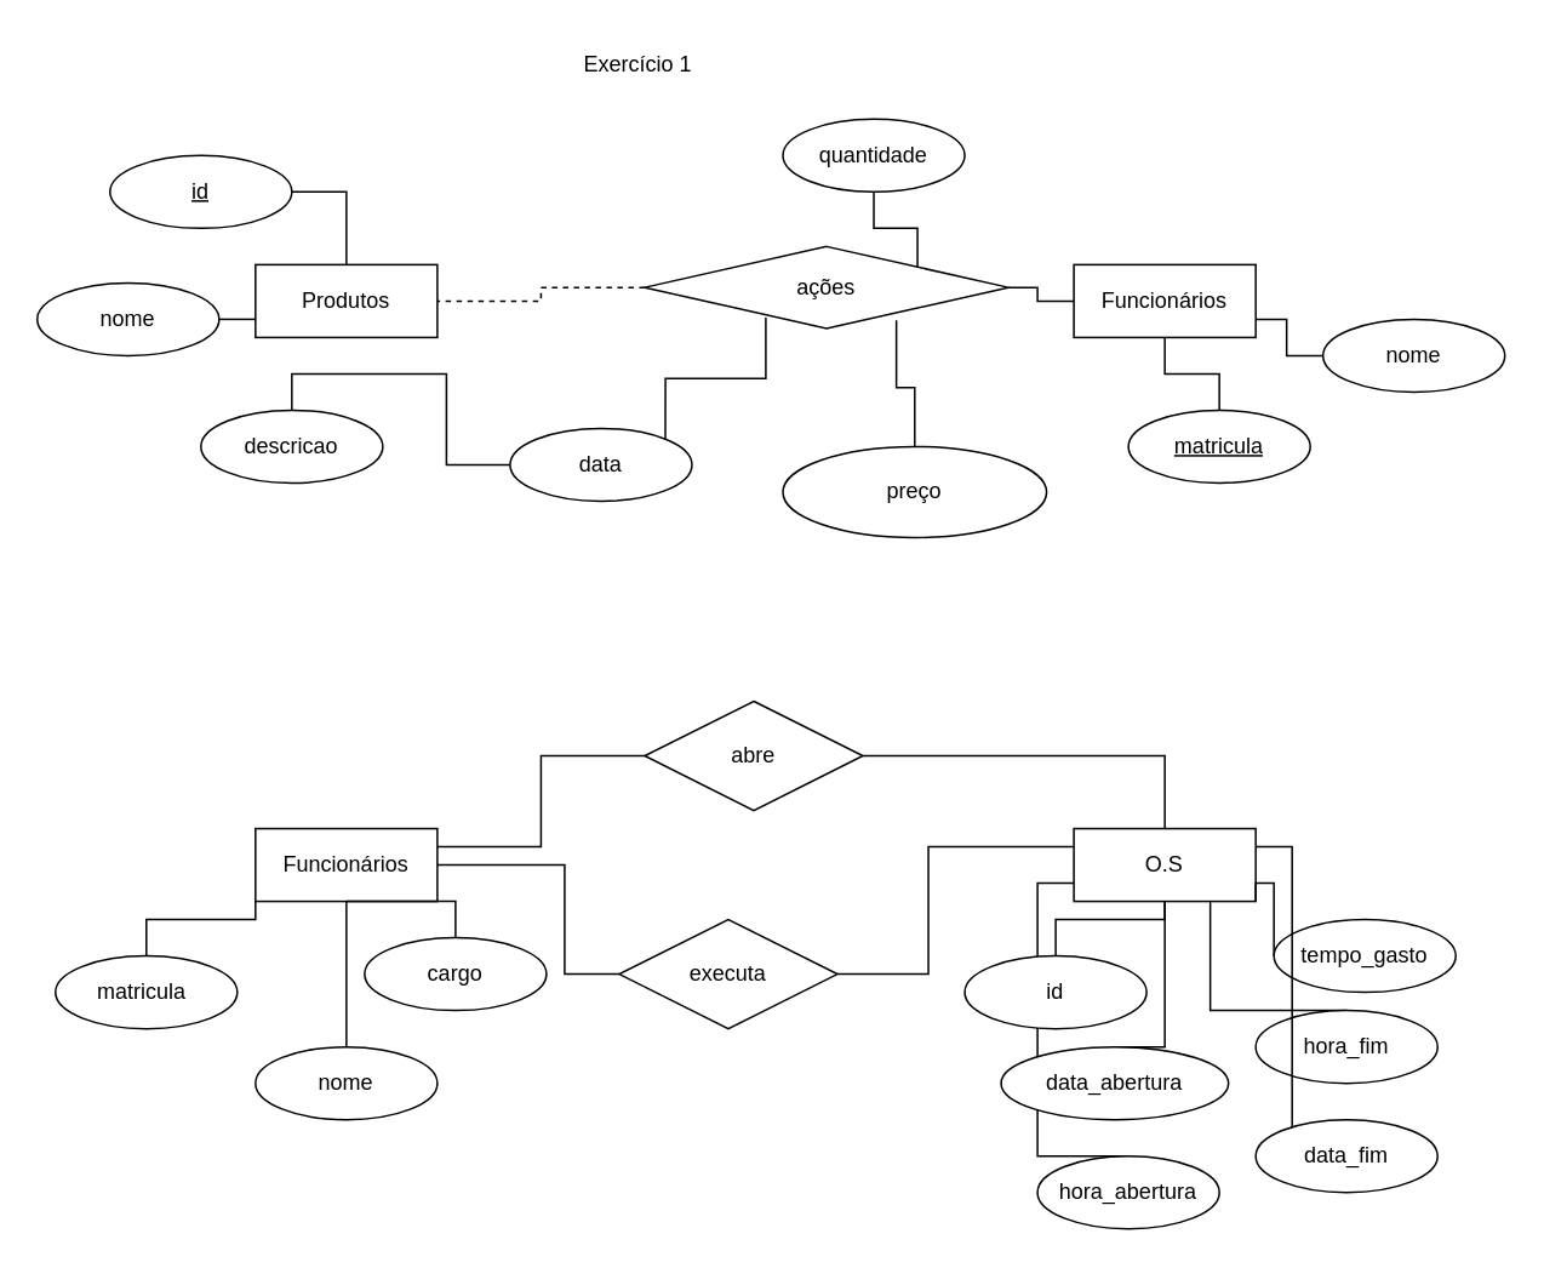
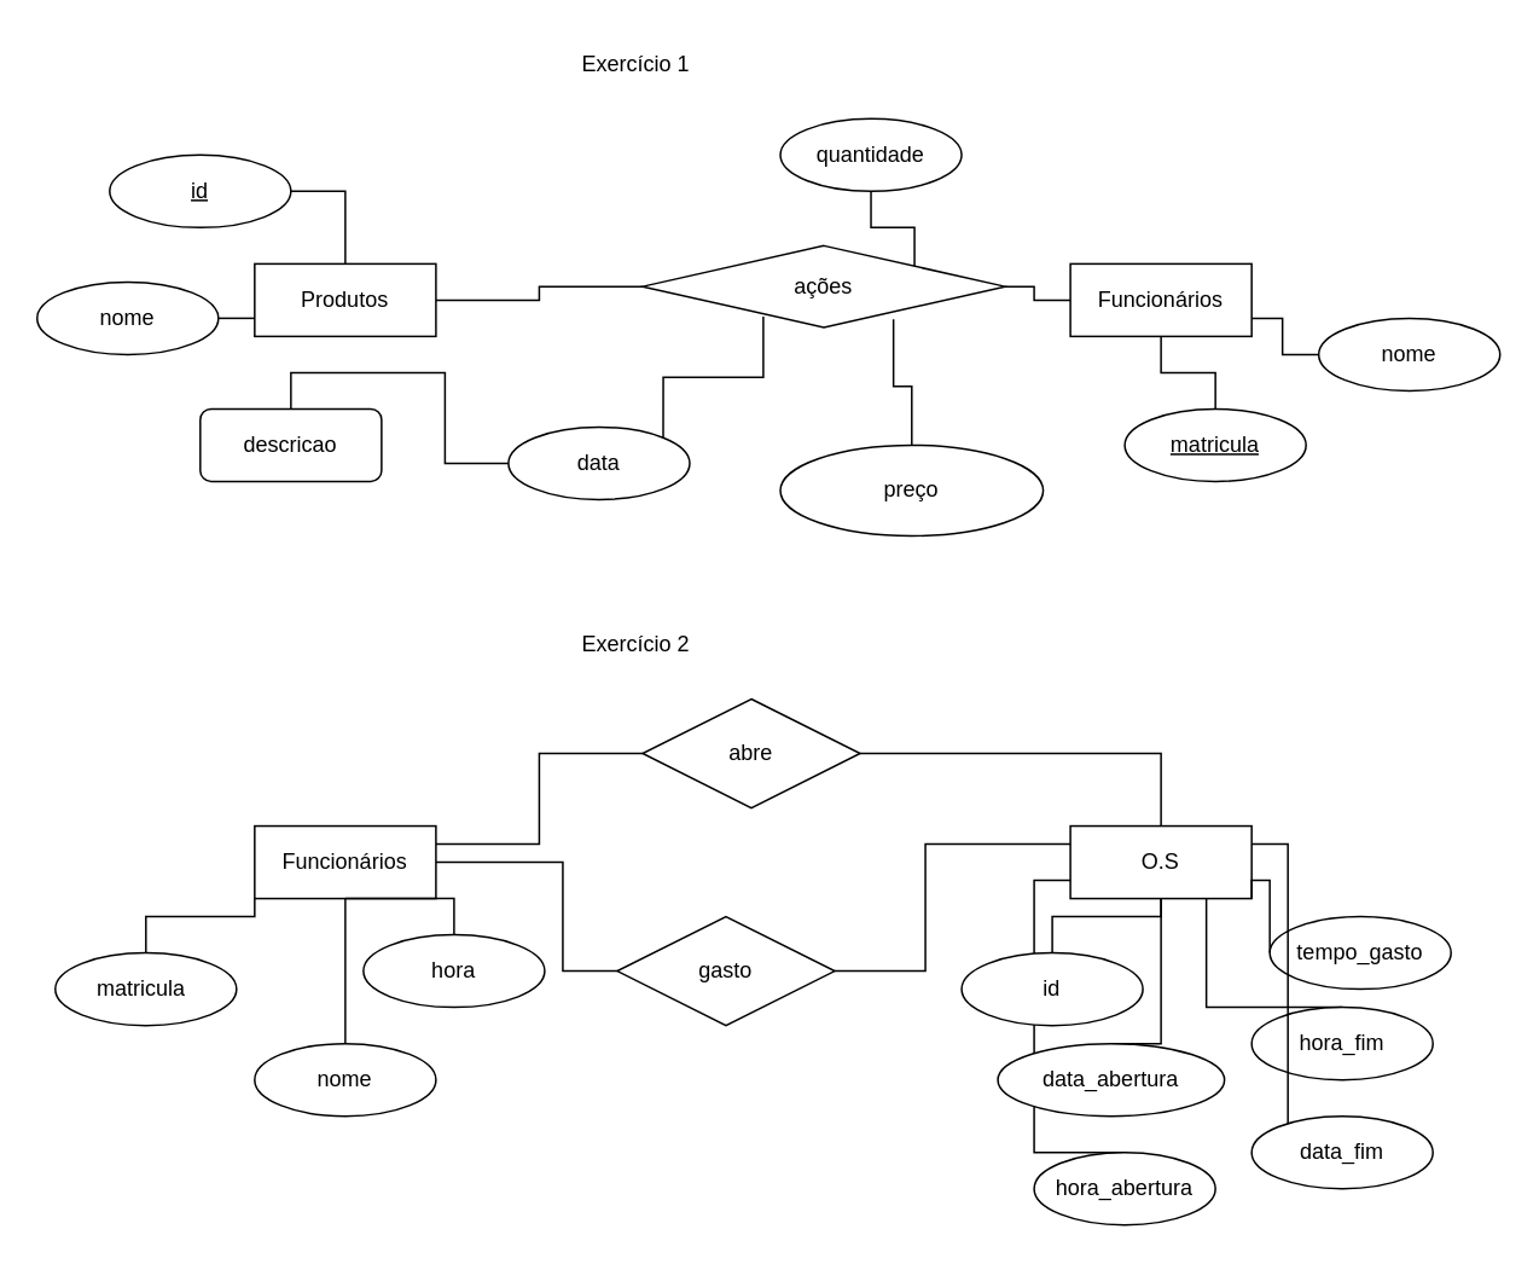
- <mxCell id="6" style="edgeStyle=orthogonalEdgeStyle;rounded=0;orthogonalLoop=1;jettySize=auto;html=1;exitX=0;exitY=0.5;exitDx=0;exitDy=0;entryX=1;entryY=0.5;entryDx=0;entryDy=0;endArrow=none;endFill=0;dashed=1;" parent="1" source="7" target="2" edge="1"><mxGeometry relative="1" as="geometry" /></mxCell>
+ <mxCell id="6" style="edgeStyle=orthogonalEdgeStyle;rounded=0;orthogonalLoop=1;jettySize=auto;html=1;exitX=0;exitY=0.5;exitDx=0;exitDy=0;entryX=1;entryY=0.5;entryDx=0;entryDy=0;endArrow=none;endFill=0;" parent="1" source="7" target="2" edge="1"><mxGeometry relative="1" as="geometry" /></mxCell>
- <mxCell id="43" value="descricao" style="ellipse;whiteSpace=wrap;html=1;align=center;" vertex="1" parent="1"><mxGeometry x="110" y="225" width="100" height="40" as="geometry" /></mxCell>
+ <mxCell id="43" value="descricao" style="whiteSpace=wrap;html=1;align=center;rounded=1;" vertex="1" parent="1"><mxGeometry x="110" y="225" width="100" height="40" as="geometry" /></mxCell>
+ <mxCell id="50" value="Exercício 2" style="text;html=1;align=center;verticalAlign=middle;resizable=0;points=[];autosize=1;strokeColor=none;fillColor=none;" vertex="1" parent="1"><mxGeometry x="310" y="340" width="80" height="30" as="geometry" /></mxCell>
- <mxCell id="27" value="cargo&lt;br&gt;" style="ellipse;whiteSpace=wrap;html=1;align=center;" parent="1" vertex="1"><mxGeometry x="200" y="515" width="100" height="40" as="geometry" /></mxCell>
+ <mxCell id="27" value="hora&lt;br&gt;" style="ellipse;whiteSpace=wrap;html=1;align=center;" parent="1" vertex="1"><mxGeometry x="200" y="515" width="100" height="40" as="geometry" /></mxCell>
- <mxCell id="21" value="executa&lt;br&gt;" style="shape=rhombus;perimeter=rhombusPerimeter;whiteSpace=wrap;html=1;align=center;" parent="1" vertex="1"><mxGeometry x="340" y="505" width="120" height="60" as="geometry" /></mxCell>
+ <mxCell id="21" value="gasto&lt;br&gt;" style="shape=rhombus;perimeter=rhombusPerimeter;whiteSpace=wrap;html=1;align=center;" parent="1" vertex="1"><mxGeometry x="340" y="505" width="120" height="60" as="geometry" /></mxCell>
